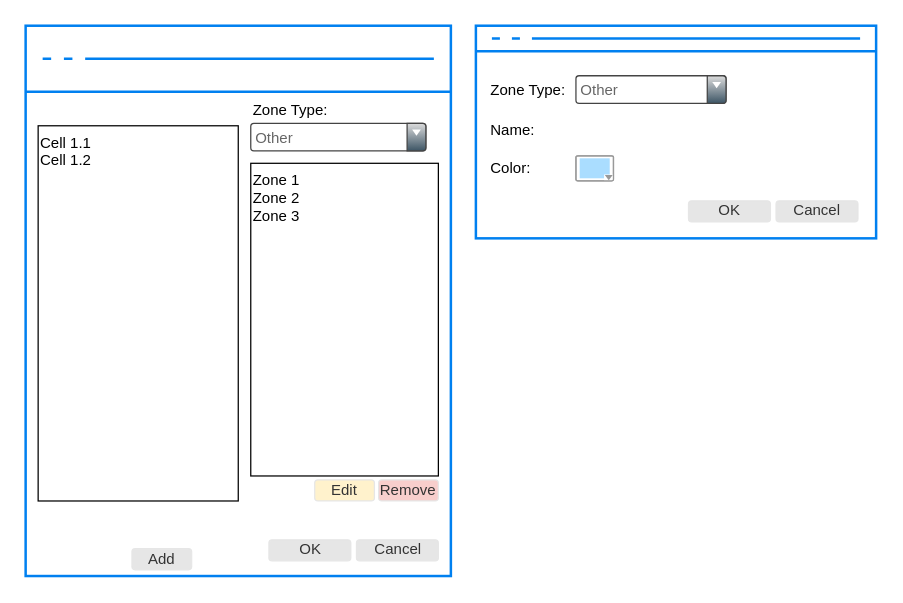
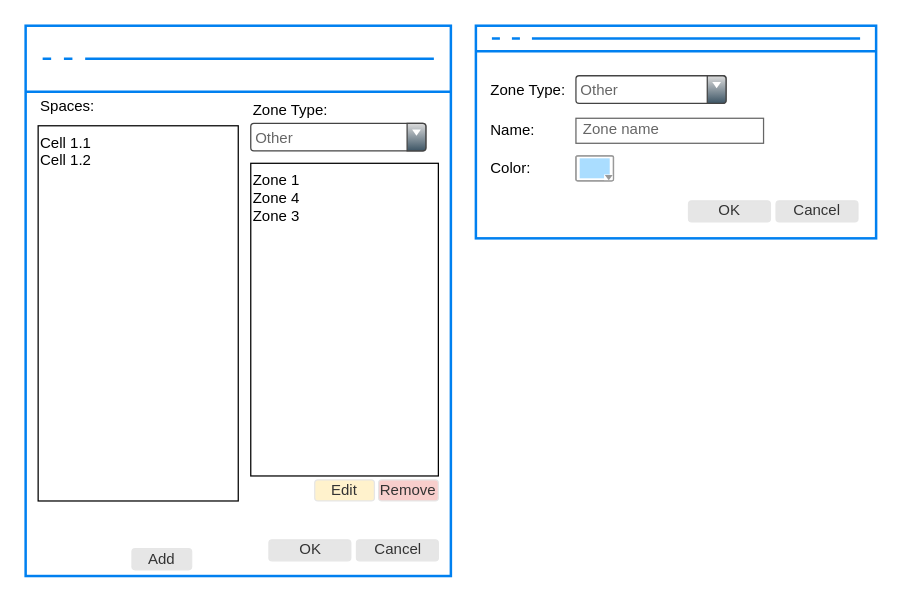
+ <mxCell id="7" value="Spaces:" style="text;html=1;strokeColor=none;fillColor=none;align=left;verticalAlign=middle;whiteSpace=wrap;rounded=0;" vertex="1" parent="1"><mxGeometry x="30" y="75" width="160" height="20" as="geometry" /></mxCell>
+ <mxCell id="19" value="Zone name" style="strokeWidth=1;shadow=0;dashed=0;align=center;html=1;shape=mxgraph.mockup.text.textBox;fontColor=#666666;align=left;fontSize=12;spacingLeft=4;spacingTop=-3;strokeColor=#666666;mainText=" vertex="1" parent="1"><mxGeometry x="460" y="94" width="150" height="20" as="geometry" /></mxCell>
- <mxCell id="10" value="Zone 1&lt;br&gt;Zone 2&lt;br&gt;Zone 3" style="text;html=1;strokeColor=none;fillColor=none;align=left;verticalAlign=top;whiteSpace=wrap;rounded=0;imageVerticalAlign=middle;imageAlign=center;labelPosition=center;verticalLabelPosition=middle;" vertex="1" parent="1"><mxGeometry x="200" y="130" width="150" height="250" as="geometry" /></mxCell>
+ <mxCell id="10" value="Zone 1&lt;br&gt;Zone 4&lt;br&gt;Zone 3" style="text;html=1;strokeColor=none;fillColor=none;align=left;verticalAlign=top;whiteSpace=wrap;rounded=0;imageVerticalAlign=middle;imageAlign=center;labelPosition=center;verticalLabelPosition=middle;" vertex="1" parent="1"><mxGeometry x="200" y="130" width="150" height="250" as="geometry" /></mxCell>
